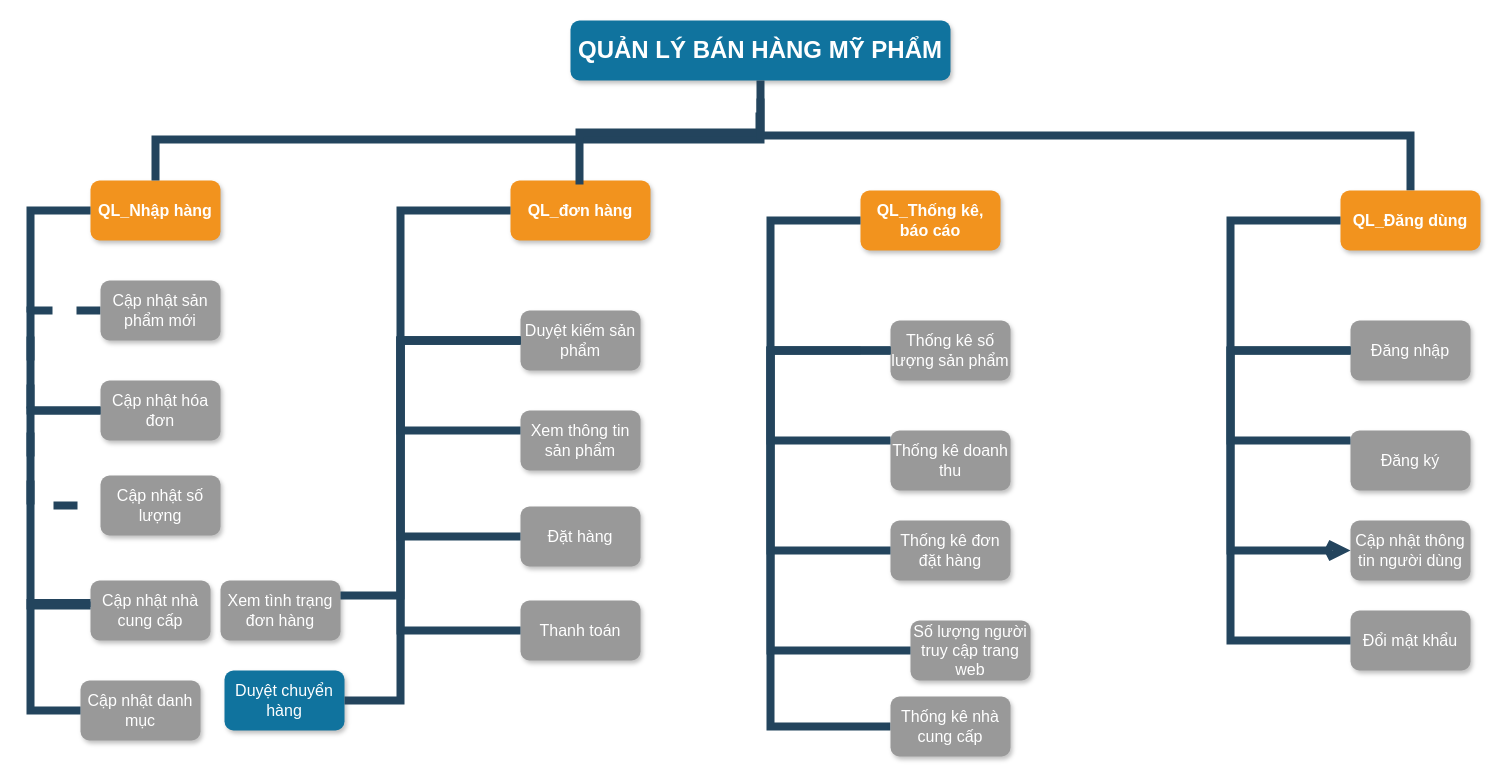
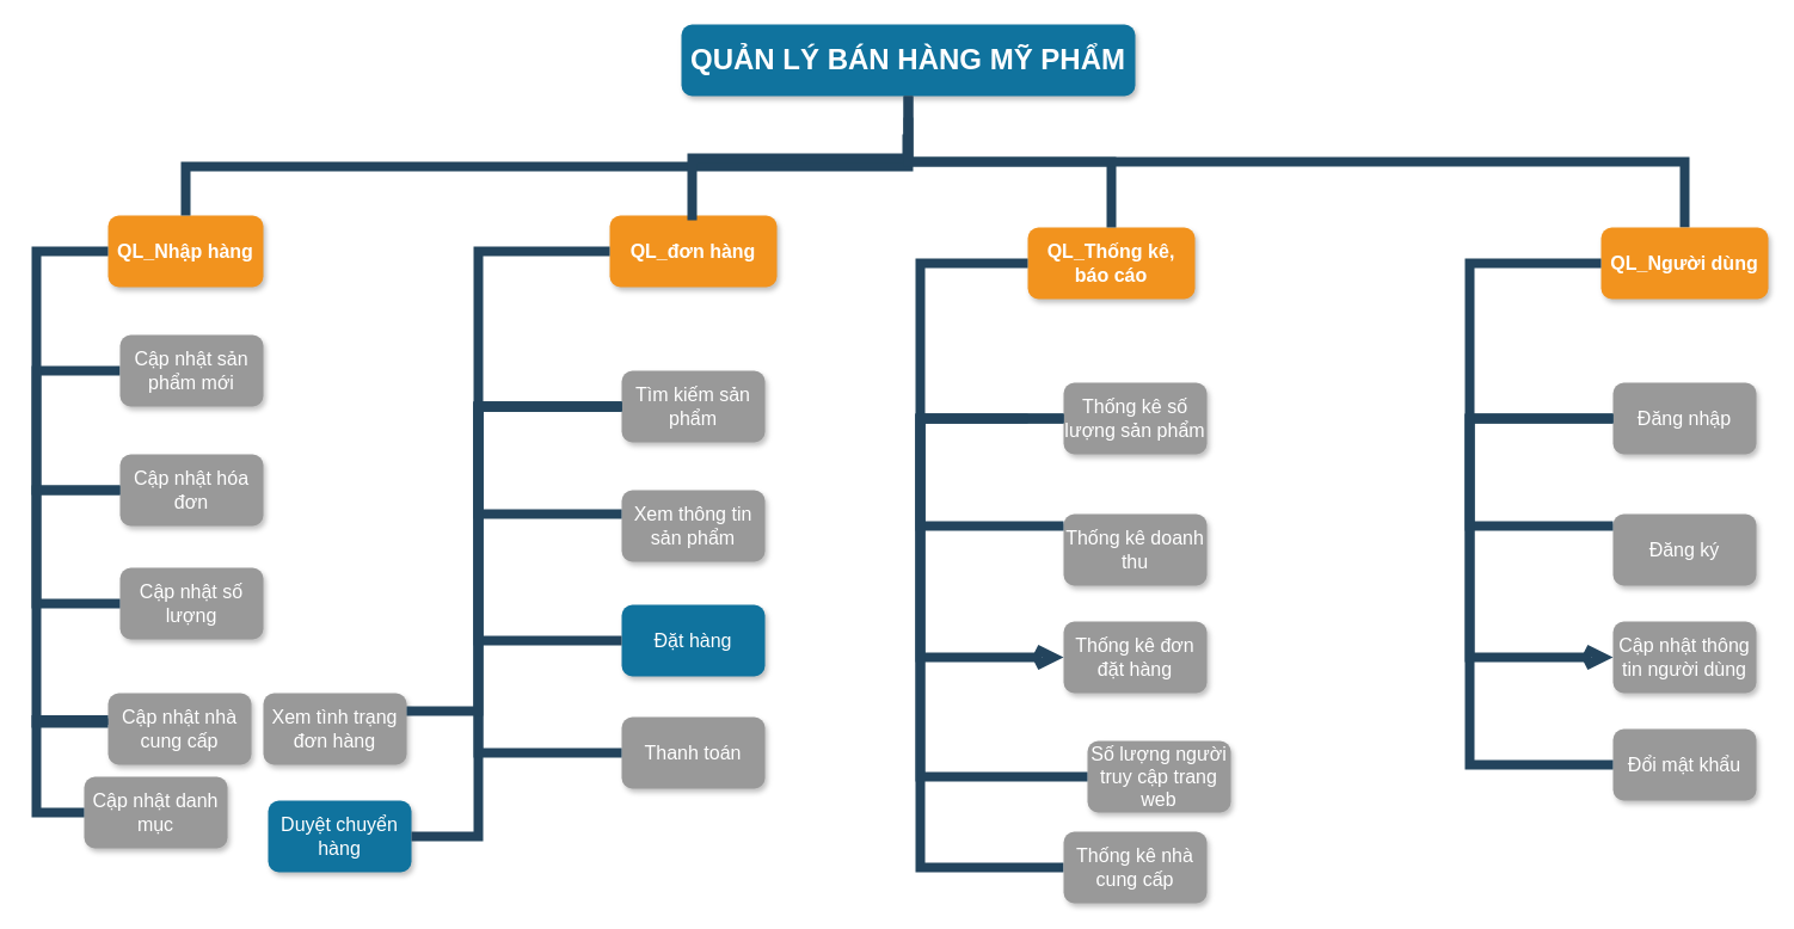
+ <mxCell id="30" value="" style="edgeStyle=elbowEdgeStyle;elbow=vertical;rounded=0;fontColor=#000000;endArrow=none;endFill=0;strokeWidth=8;strokeColor=#23445D;" parent="1" source="2" target="5" edge="1"><mxGeometry width="100" height="100" relative="1" as="geometry"><mxPoint x="540" y="170" as="sourcePoint" /><mxPoint x="640" y="70" as="targetPoint" /></mxGeometry></mxCell>
- <mxCell id="36" value="QL_Đăng dùng" style="whiteSpace=wrap;rounded=1;fillColor=#F2931E;strokeColor=none;shadow=1;fontColor=#FFFFFF;fontStyle=1;fontSize=16;" parent="1" vertex="1"><mxGeometry x="1340" y="190" width="140" height="60" as="geometry" /></mxCell>
+ <mxCell id="36" value="QL_Người dùng" style="whiteSpace=wrap;rounded=1;fillColor=#F2931E;strokeColor=none;shadow=1;fontColor=#FFFFFF;fontStyle=1;fontSize=16;" parent="1" vertex="1"><mxGeometry x="1340" y="190" width="140" height="60" as="geometry" /></mxCell>
- <mxCell id="13" value="" style="edgeStyle=elbowEdgeStyle;elbow=horizontal;rounded=0;fontColor=#000000;endArrow=none;endFill=0;strokeWidth=8;strokeColor=#23445D;startArrow=none;entryX=0;entryY=0.5;entryDx=0;entryDy=0;dashed=1;" parent="1" source="34" target="7" edge="1"><mxGeometry width="100" height="100" relative="1" as="geometry"><mxPoint x="150" y="340" as="sourcePoint" /><mxPoint x="90" y="510" as="targetPoint" /><Array as="points"><mxPoint x="30" y="390" /><mxPoint x="30" y="410" /></Array></mxGeometry></mxCell>
+ <mxCell id="13" value="" style="edgeStyle=elbowEdgeStyle;elbow=horizontal;rounded=0;fontColor=#000000;endArrow=none;endFill=0;strokeWidth=8;strokeColor=#23445D;startArrow=none;entryX=0;entryY=0.5;entryDx=0;entryDy=0;" parent="1" source="34" target="7" edge="1"><mxGeometry width="100" height="100" relative="1" as="geometry"><mxPoint x="150" y="340" as="sourcePoint" /><mxPoint x="90" y="510" as="targetPoint" /><Array as="points"><mxPoint x="30" y="390" /><mxPoint x="30" y="410" /></Array></mxGeometry></mxCell>
- <mxCell id="8" value="Duyệt kiếm sản phẩm" style="whiteSpace=wrap;rounded=1;fillColor=#999999;strokeColor=none;shadow=1;fontColor=#FFFFFF;fontStyle=0;fontSize=16;" parent="1" vertex="1"><mxGeometry x="520" y="310" width="120" height="60" as="geometry" /></mxCell>
+ <mxCell id="8" value="Tìm kiếm sản phẩm" style="whiteSpace=wrap;rounded=1;fillColor=#999999;strokeColor=none;shadow=1;fontColor=#FFFFFF;fontStyle=0;fontSize=16;" parent="1" vertex="1"><mxGeometry x="520" y="310" width="120" height="60" as="geometry" /></mxCell>
- <mxCell id="10" value="Đặt hàng" style="whiteSpace=wrap;rounded=1;fillColor=#999999;strokeColor=none;shadow=1;fontColor=#FFFFFF;fontStyle=0;fontSize=16;" parent="1" vertex="1"><mxGeometry x="520" y="506" width="120" height="60" as="geometry" /></mxCell>
+ <mxCell id="10" value="Đặt hàng" style="whiteSpace=wrap;rounded=1;fillColor=#10739e;strokeColor=none;shadow=1;fontColor=#FFFFFF;fontStyle=0;fontSize=16;" parent="1" vertex="1"><mxGeometry x="520" y="506" width="120" height="60" as="geometry" /></mxCell>
- <mxCell id="27" value="" style="edgeStyle=elbowEdgeStyle;elbow=horizontal;rounded=0;fontColor=#000000;endArrow=none;endFill=0;strokeWidth=8;strokeColor=#23445D;exitX=0;exitY=0.5;exitDx=0;exitDy=0;" parent="1" source="5" target="22" edge="1"><mxGeometry width="100" height="100" relative="1" as="geometry"><mxPoint x="890" y="350" as="sourcePoint" /><mxPoint x="780" y="610" as="targetPoint" /><Array as="points"><mxPoint x="770" y="490" /></Array></mxGeometry></mxCell>
+ <mxCell id="27" value="" style="edgeStyle=elbowEdgeStyle;elbow=horizontal;rounded=0;fontColor=#000000;endArrow=open;endFill=0;strokeWidth=8;strokeColor=#23445D;exitX=0;exitY=0.5;exitDx=0;exitDy=0;" parent="1" source="5" target="22" edge="1"><mxGeometry width="100" height="100" relative="1" as="geometry"><mxPoint x="890" y="350" as="sourcePoint" /><mxPoint x="780" y="610" as="targetPoint" /><Array as="points"><mxPoint x="770" y="490" /></Array></mxGeometry></mxCell>
- <mxCell id="49" value="Cập nhật danh mục" style="whiteSpace=wrap;rounded=1;fillColor=#999999;strokeColor=none;shadow=1;fontColor=#FFFFFF;fontStyle=0;fontSize=16;" vertex="1" parent="1"><mxGeometry x="80" y="680" width="120" height="60" as="geometry" /></mxCell>
+ <mxCell id="49" value="Cập nhật danh mục" style="whiteSpace=wrap;rounded=1;fillColor=#999999;strokeColor=none;shadow=1;fontColor=#FFFFFF;fontStyle=0;fontSize=16;" vertex="1" parent="1"><mxGeometry x="70" y="650" width="120" height="60" as="geometry" /></mxCell>
